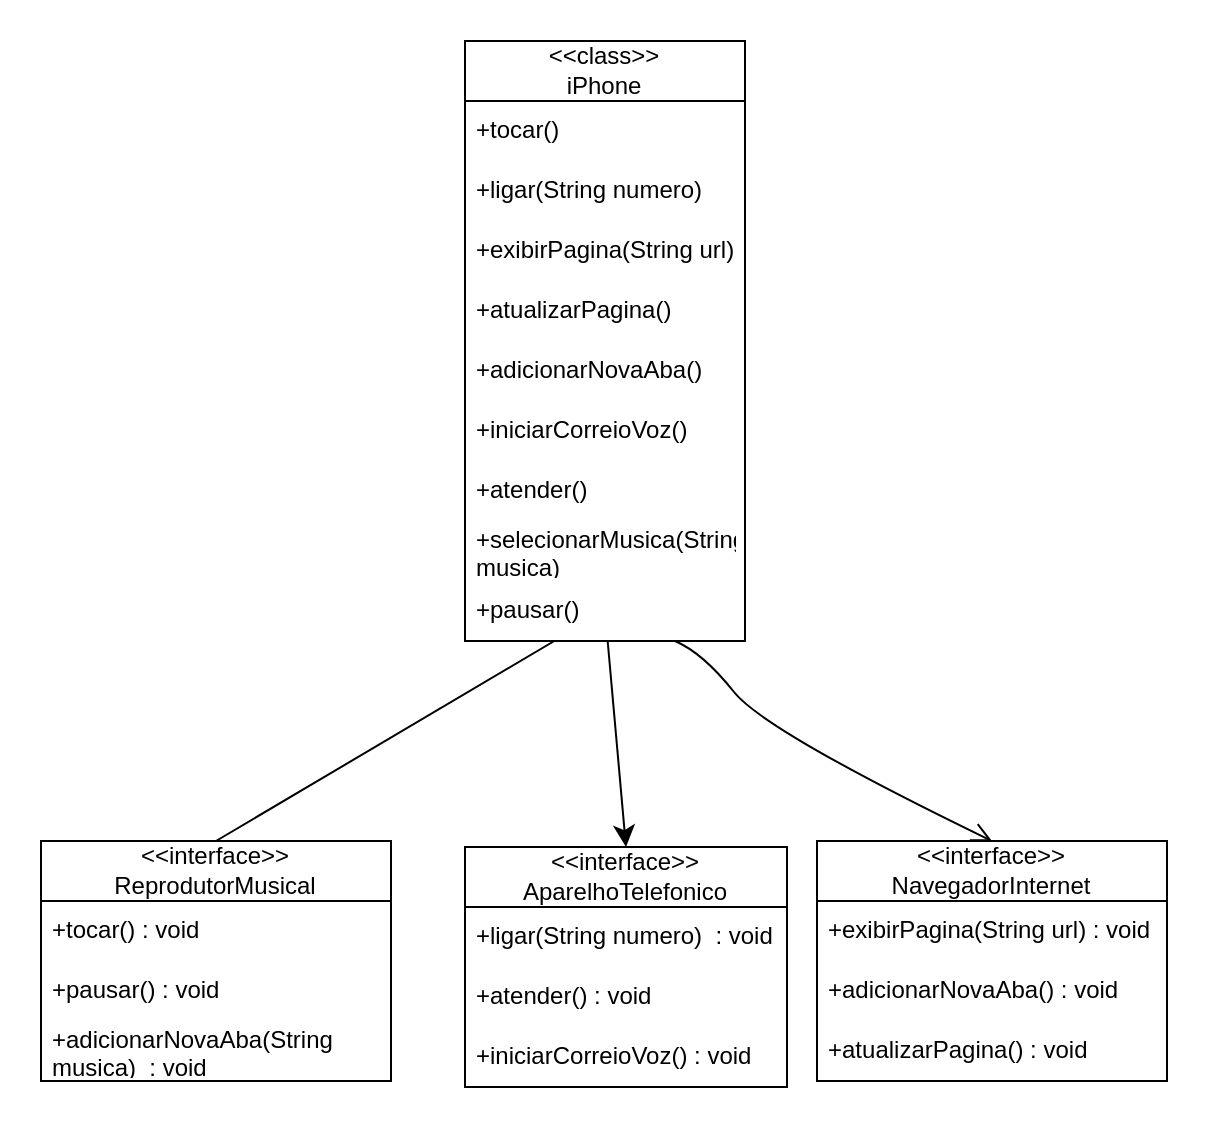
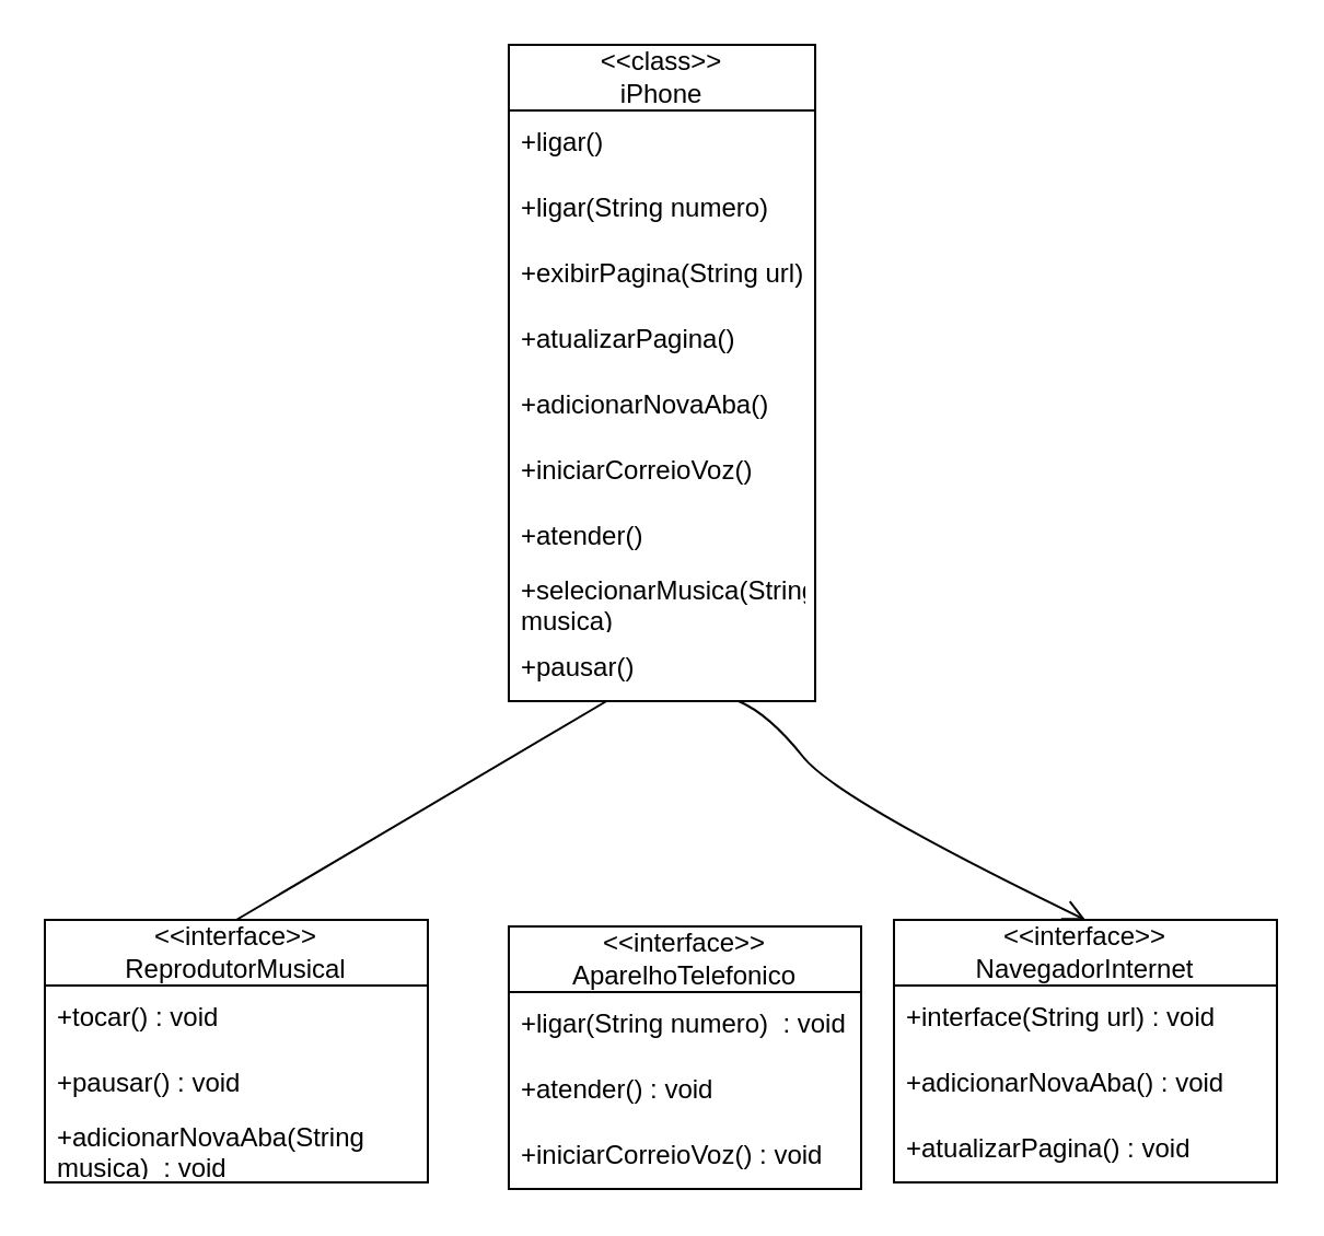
- <mxCell id="18" value="+tocar()" style="text;strokeColor=none;fillColor=none;align=left;verticalAlign=middle;spacingLeft=4;spacingRight=4;overflow=hidden;points=[[0,0.5],[1,0.5]];portConstraint=eastwest;rotatable=0;whiteSpace=wrap;html=1;" vertex="1" parent="17"><mxGeometry y="30" width="140" height="30" as="geometry" /></mxCell>
+ <mxCell id="18" value="+ligar()" style="text;strokeColor=none;fillColor=none;align=left;verticalAlign=middle;spacingLeft=4;spacingRight=4;overflow=hidden;points=[[0,0.5],[1,0.5]];portConstraint=eastwest;rotatable=0;whiteSpace=wrap;html=1;" vertex="1" parent="17"><mxGeometry y="30" width="140" height="30" as="geometry" /></mxCell>
- <mxCell id="3" style="edgeStyle=none;curved=1;rounded=0;orthogonalLoop=1;jettySize=auto;html=1;fontSize=12;startSize=8;endSize=8;entryX=0.5;entryY=0;entryDx=0;entryDy=0;" edge="1" parent="1" source="26" target="9"><mxGeometry relative="1" as="geometry"><mxPoint x="296.5" y="446" as="targetPoint" /><mxPoint x="305" y="298" as="sourcePoint" /></mxGeometry></mxCell>
- <mxCell id="14" value="+exibirPagina(String url)&amp;nbsp;: void" style="text;strokeColor=none;fillColor=none;align=left;verticalAlign=middle;spacingLeft=4;spacingRight=4;overflow=hidden;points=[[0,0.5],[1,0.5]];portConstraint=eastwest;rotatable=0;whiteSpace=wrap;html=1;" vertex="1" parent="13"><mxGeometry y="30" width="175" height="30" as="geometry" /></mxCell>
+ <mxCell id="14" value="+interface(String url)&amp;nbsp;: void" style="text;strokeColor=none;fillColor=none;align=left;verticalAlign=middle;spacingLeft=4;spacingRight=4;overflow=hidden;points=[[0,0.5],[1,0.5]];portConstraint=eastwest;rotatable=0;whiteSpace=wrap;html=1;" vertex="1" parent="13"><mxGeometry y="30" width="175" height="30" as="geometry" /></mxCell>
